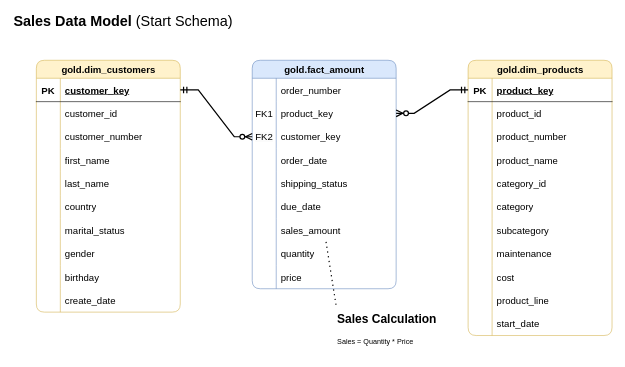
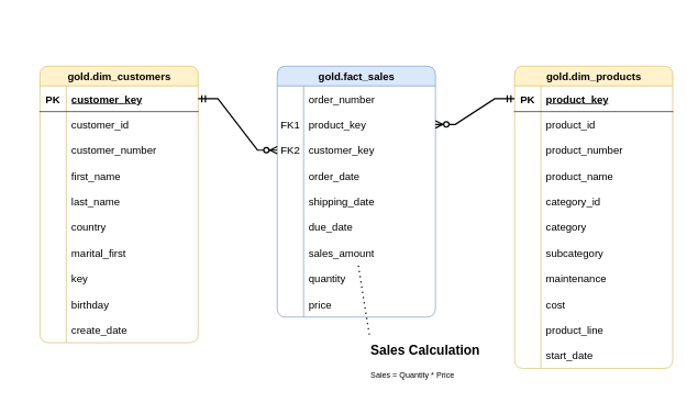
- <mxCell id="99" value="&lt;font style=&quot;font-size: 24px;&quot;&gt;&lt;b&gt;Sales Data Model&lt;/b&gt; (Start Schema)&lt;/font&gt;" style="text;html=1;align=center;verticalAlign=middle;whiteSpace=wrap;rounded=0;" parent="1" vertex="1"><mxGeometry x="20" y="20" width="370" height="30" as="geometry" /></mxCell>
- <mxCell id="67" value="gold.fact_amount" style="shape=table;startSize=30;container=1;collapsible=1;childLayout=tableLayout;fixedRows=1;rowLines=0;fontStyle=1;align=center;resizeLast=1;html=1;rounded=1;fillColor=#dae8fc;strokeColor=#6c8ebf;fontSize=16;" parent="1" vertex="1"><mxGeometry x="420" y="100" width="240" height="381" as="geometry" /></mxCell>
+ <mxCell id="67" value="gold.fact_sales" style="shape=table;startSize=30;container=1;collapsible=1;childLayout=tableLayout;fixedRows=1;rowLines=0;fontStyle=1;align=center;resizeLast=1;html=1;rounded=1;fillColor=#dae8fc;strokeColor=#6c8ebf;fontSize=16;" parent="1" vertex="1"><mxGeometry x="420" y="100" width="240" height="381" as="geometry" /></mxCell>
- <mxCell id="82" value="shipping_status" style="shape=partialRectangle;connectable=0;fillColor=none;top=0;left=0;bottom=0;right=0;align=left;spacingLeft=6;overflow=hidden;whiteSpace=wrap;html=1;fontSize=16;" parent="80" vertex="1"><mxGeometry x="40" width="200" height="39" as="geometry"><mxRectangle width="200" height="39" as="alternateBounds" /></mxGeometry></mxCell>
+ <mxCell id="82" value="shipping_date" style="shape=partialRectangle;connectable=0;fillColor=none;top=0;left=0;bottom=0;right=0;align=left;spacingLeft=6;overflow=hidden;whiteSpace=wrap;html=1;fontSize=16;" parent="80" vertex="1"><mxGeometry x="40" width="200" height="39" as="geometry"><mxRectangle width="200" height="39" as="alternateBounds" /></mxGeometry></mxCell>
- <mxCell id="23" value="marital_status" style="shape=partialRectangle;connectable=0;fillColor=none;top=0;left=0;bottom=0;right=0;align=left;spacingLeft=6;overflow=hidden;whiteSpace=wrap;html=1;fontSize=16;" parent="21" vertex="1"><mxGeometry x="40" width="200" height="39" as="geometry"><mxRectangle width="200" height="39" as="alternateBounds" /></mxGeometry></mxCell>
+ <mxCell id="23" value="marital_first" style="shape=partialRectangle;connectable=0;fillColor=none;top=0;left=0;bottom=0;right=0;align=left;spacingLeft=6;overflow=hidden;whiteSpace=wrap;html=1;fontSize=16;" parent="21" vertex="1"><mxGeometry x="40" width="200" height="39" as="geometry"><mxRectangle width="200" height="39" as="alternateBounds" /></mxGeometry></mxCell>
- <mxCell id="26" value="gender" style="shape=partialRectangle;connectable=0;fillColor=none;top=0;left=0;bottom=0;right=0;align=left;spacingLeft=6;overflow=hidden;whiteSpace=wrap;html=1;fontSize=16;" parent="24" vertex="1"><mxGeometry x="40" width="200" height="39" as="geometry"><mxRectangle width="200" height="39" as="alternateBounds" /></mxGeometry></mxCell>
+ <mxCell id="26" value="key" style="shape=partialRectangle;connectable=0;fillColor=none;top=0;left=0;bottom=0;right=0;align=left;spacingLeft=6;overflow=hidden;whiteSpace=wrap;html=1;fontSize=16;" parent="24" vertex="1"><mxGeometry x="40" width="200" height="39" as="geometry"><mxRectangle width="200" height="39" as="alternateBounds" /></mxGeometry></mxCell>
